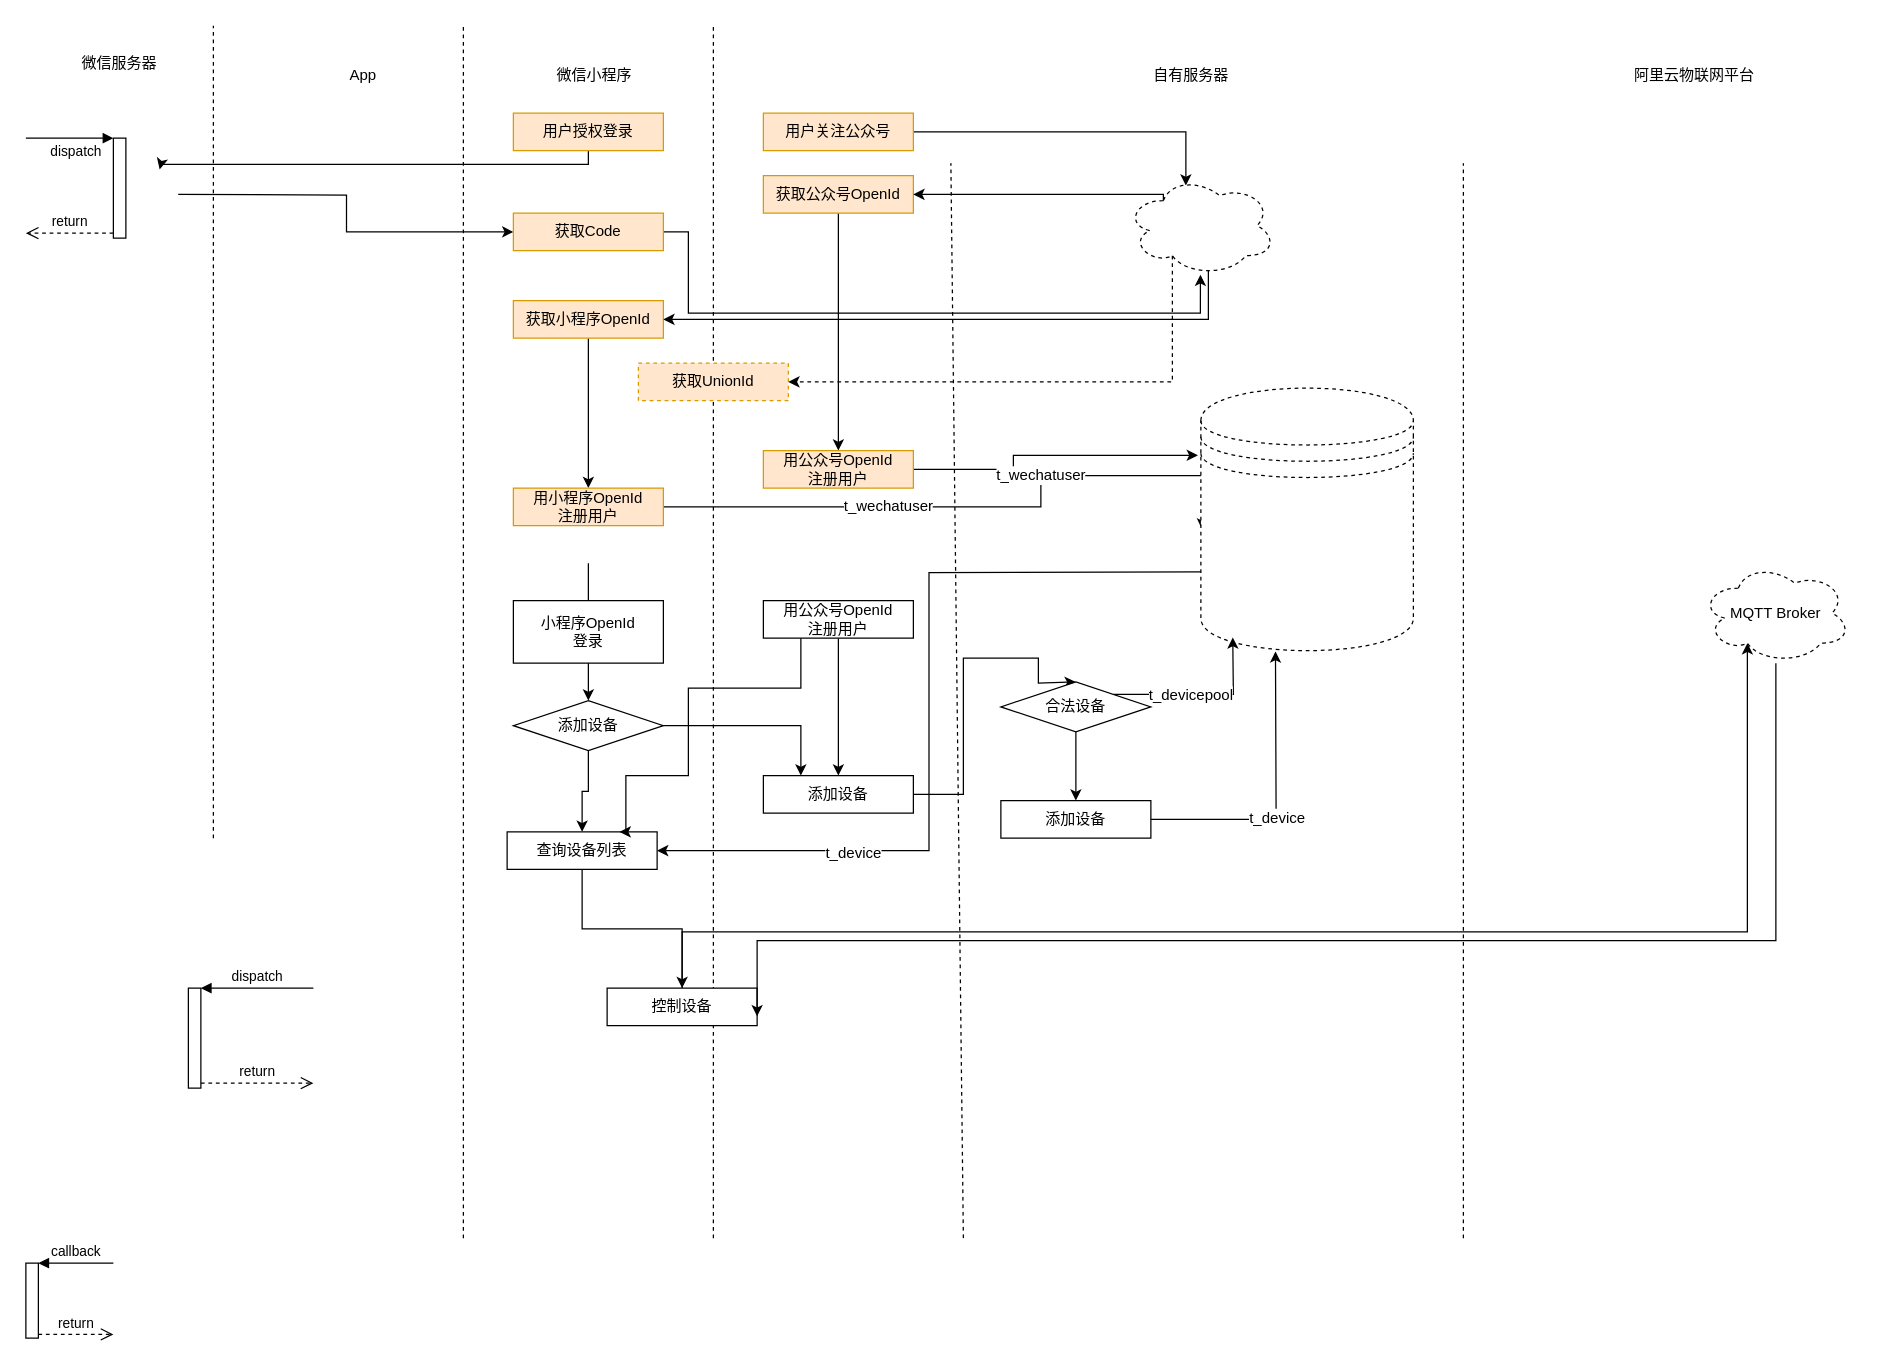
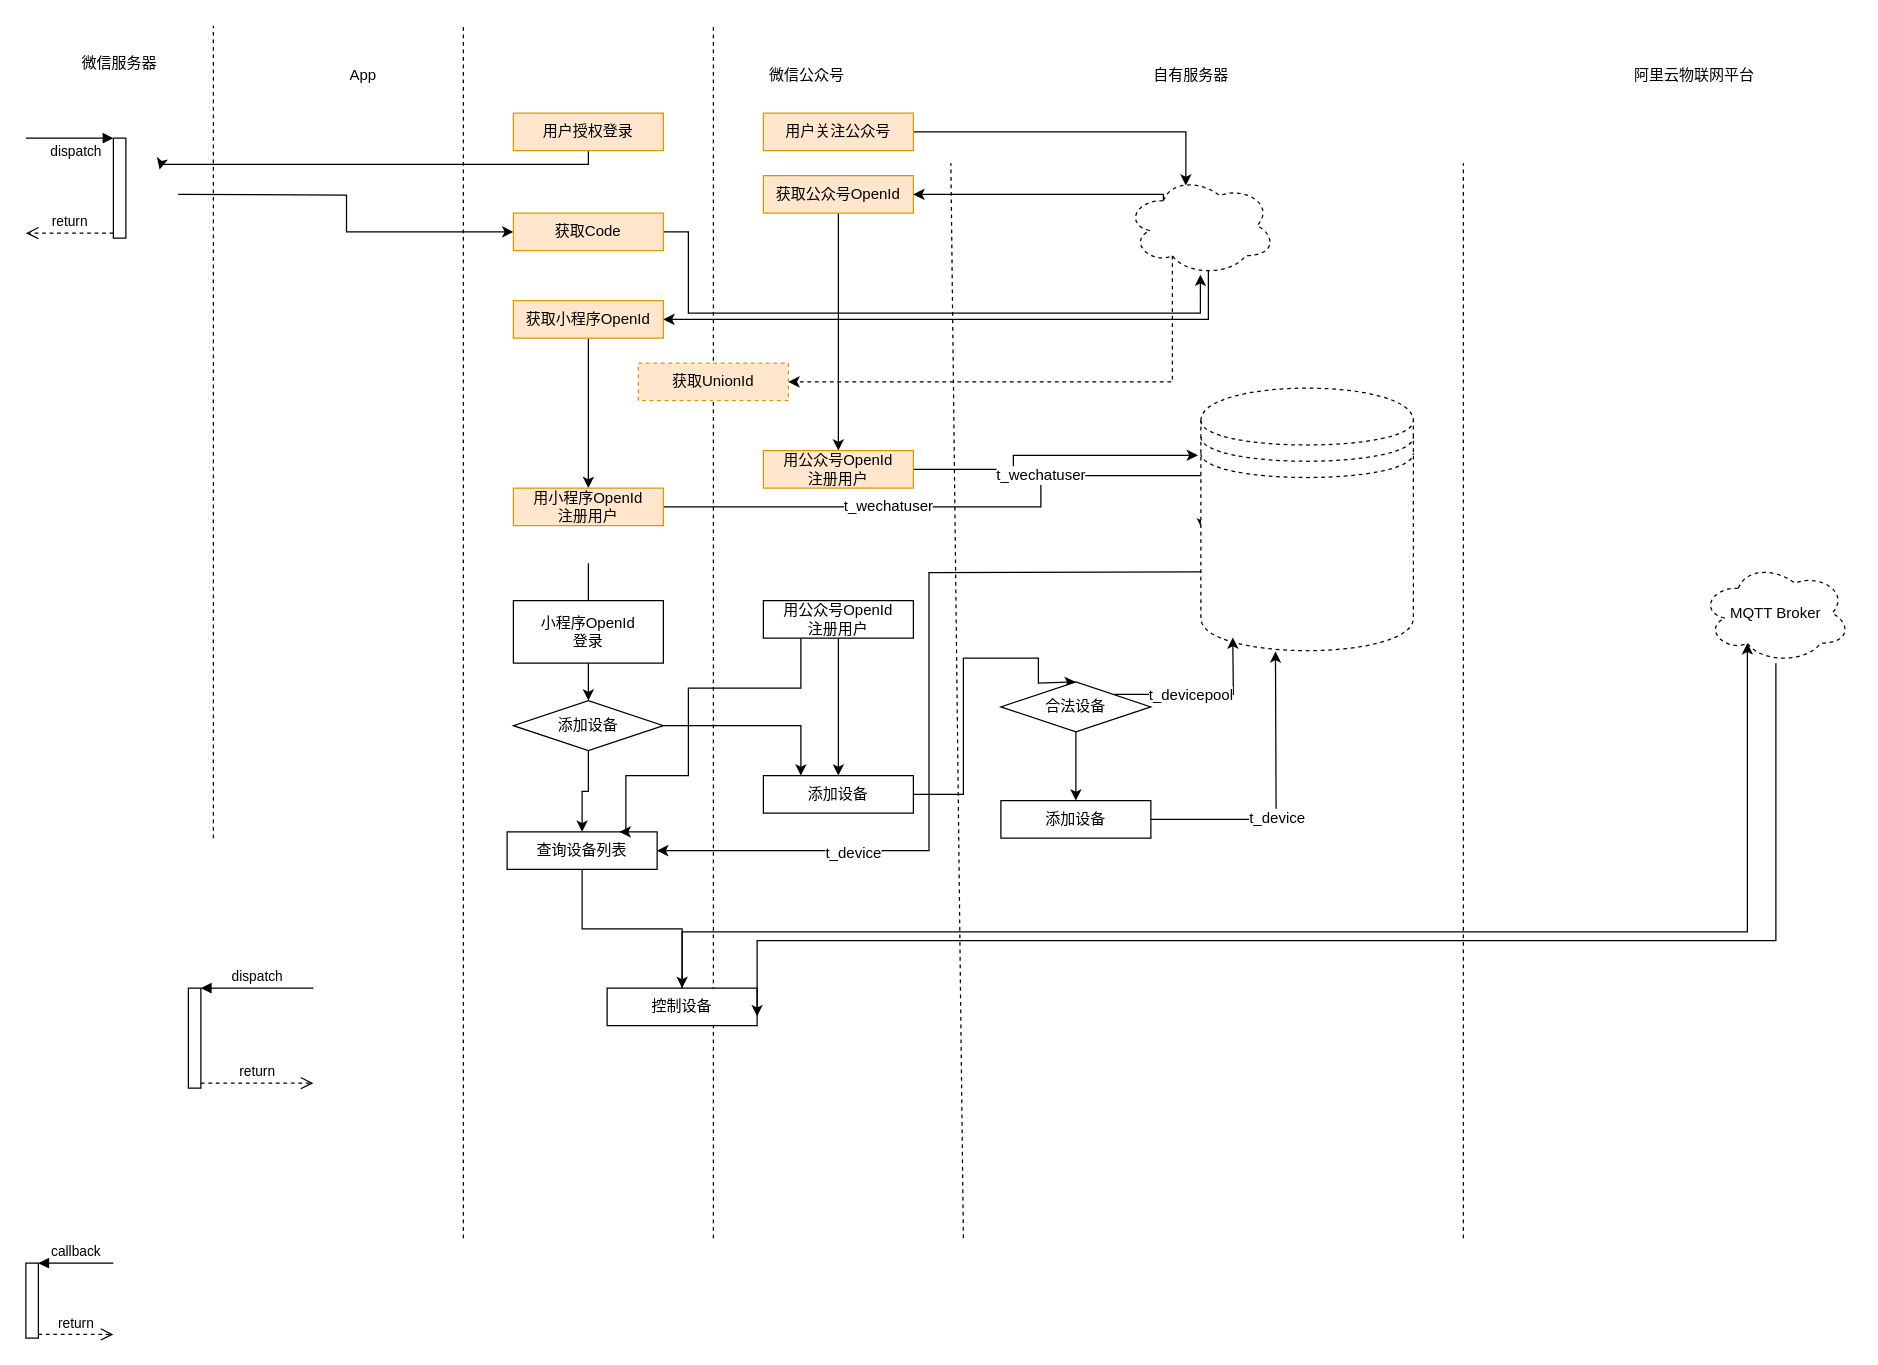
- <mxCell id="4" value="微信小程序" style="text;html=1;strokeColor=none;fillColor=none;align=center;verticalAlign=middle;whiteSpace=wrap;rounded=0;" parent="1" vertex="1"><mxGeometry x="440" y="50" width="70" height="20" as="geometry" /></mxCell>
+ <mxCell id="5" value="微信公众号" style="text;html=1;strokeColor=none;fillColor=none;align=center;verticalAlign=middle;whiteSpace=wrap;rounded=0;" parent="1" vertex="1"><mxGeometry x="600" y="50" width="90" height="20" as="geometry" /></mxCell>
